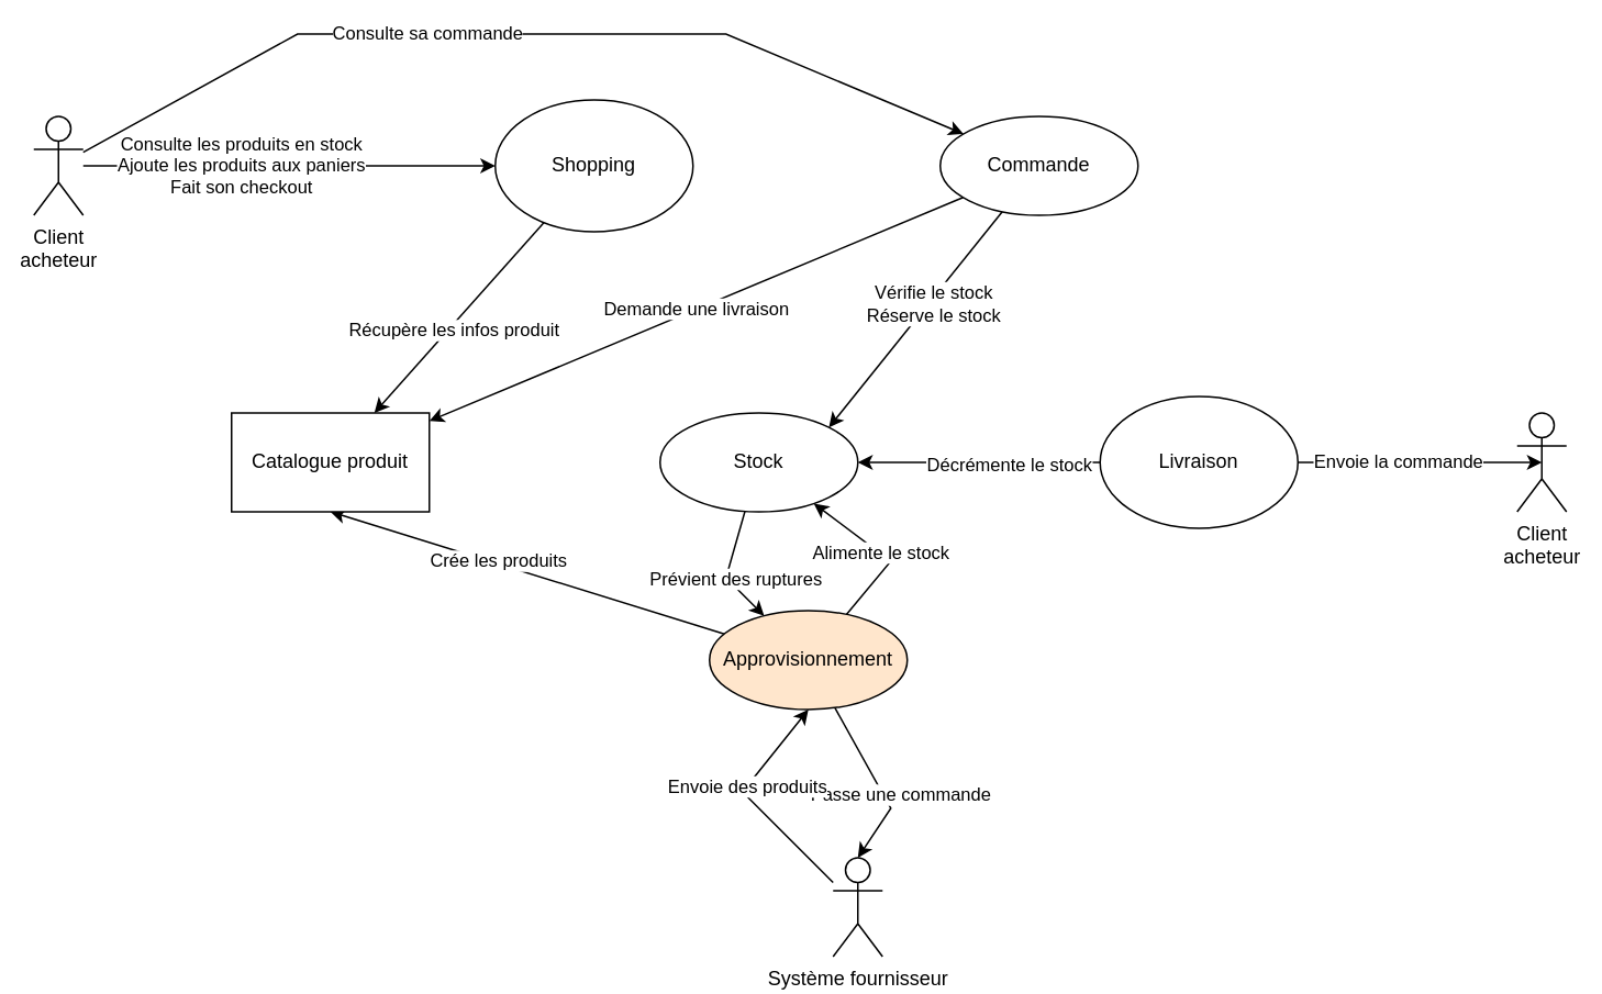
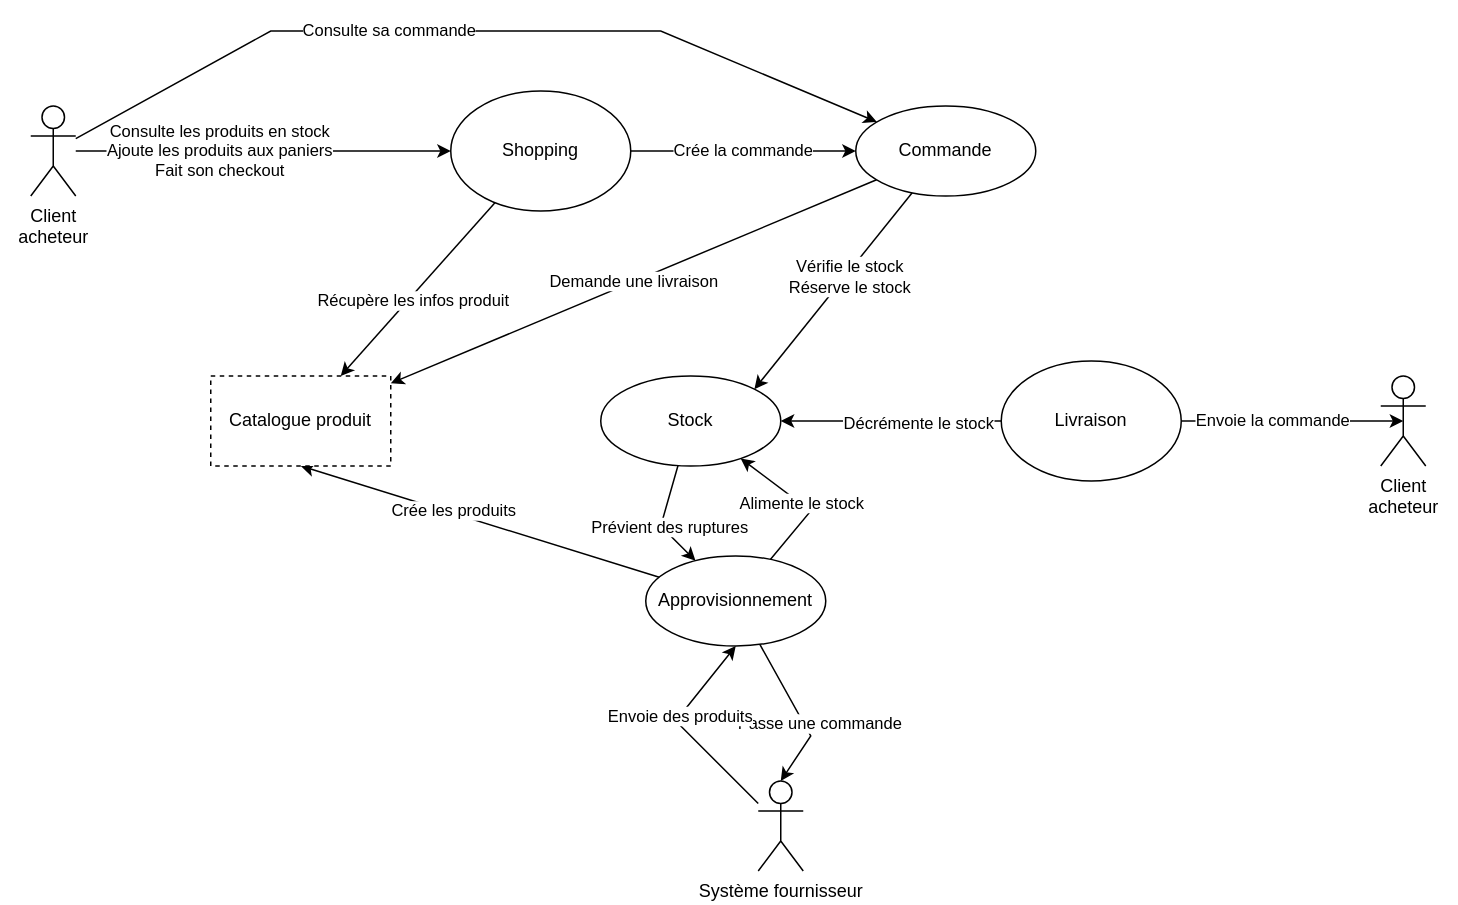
+ <mxCell id="7" value="Crée la commande" style="edgeStyle=orthogonalEdgeStyle;rounded=0;orthogonalLoop=1;jettySize=auto;html=1;" edge="1" parent="1" source="10" target="14"><mxGeometry relative="1" as="geometry" /></mxCell>
- <mxCell id="24" value="Catalogue produit" style="rounded=0;whiteSpace=wrap;html=1;gradientColor=none;" vertex="1" parent="1"><mxGeometry x="140" y="250" width="120" height="60" as="geometry" /></mxCell>
+ <mxCell id="24" value="Catalogue produit" style="rounded=0;whiteSpace=wrap;html=1;gradientColor=none;dashed=1;" vertex="1" parent="1"><mxGeometry x="140" y="250" width="120" height="60" as="geometry" /></mxCell>
- <mxCell id="23" value="Approvisionnement" style="ellipse;whiteSpace=wrap;html=1;fillColor=#ffe6cc;" vertex="1" parent="1"><mxGeometry x="430" y="370" width="120" height="60" as="geometry" /></mxCell>
+ <mxCell id="23" value="Approvisionnement" style="ellipse;whiteSpace=wrap;html=1;" vertex="1" parent="1"><mxGeometry x="430" y="370" width="120" height="60" as="geometry" /></mxCell>
